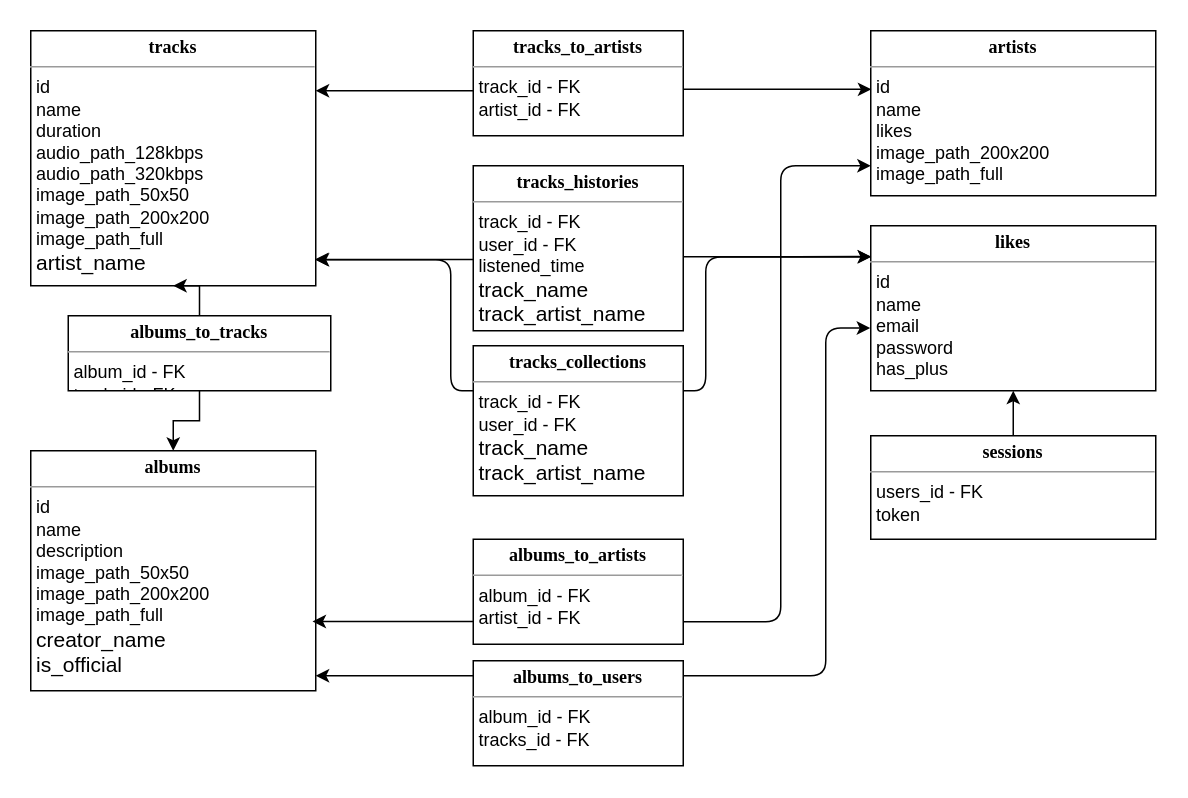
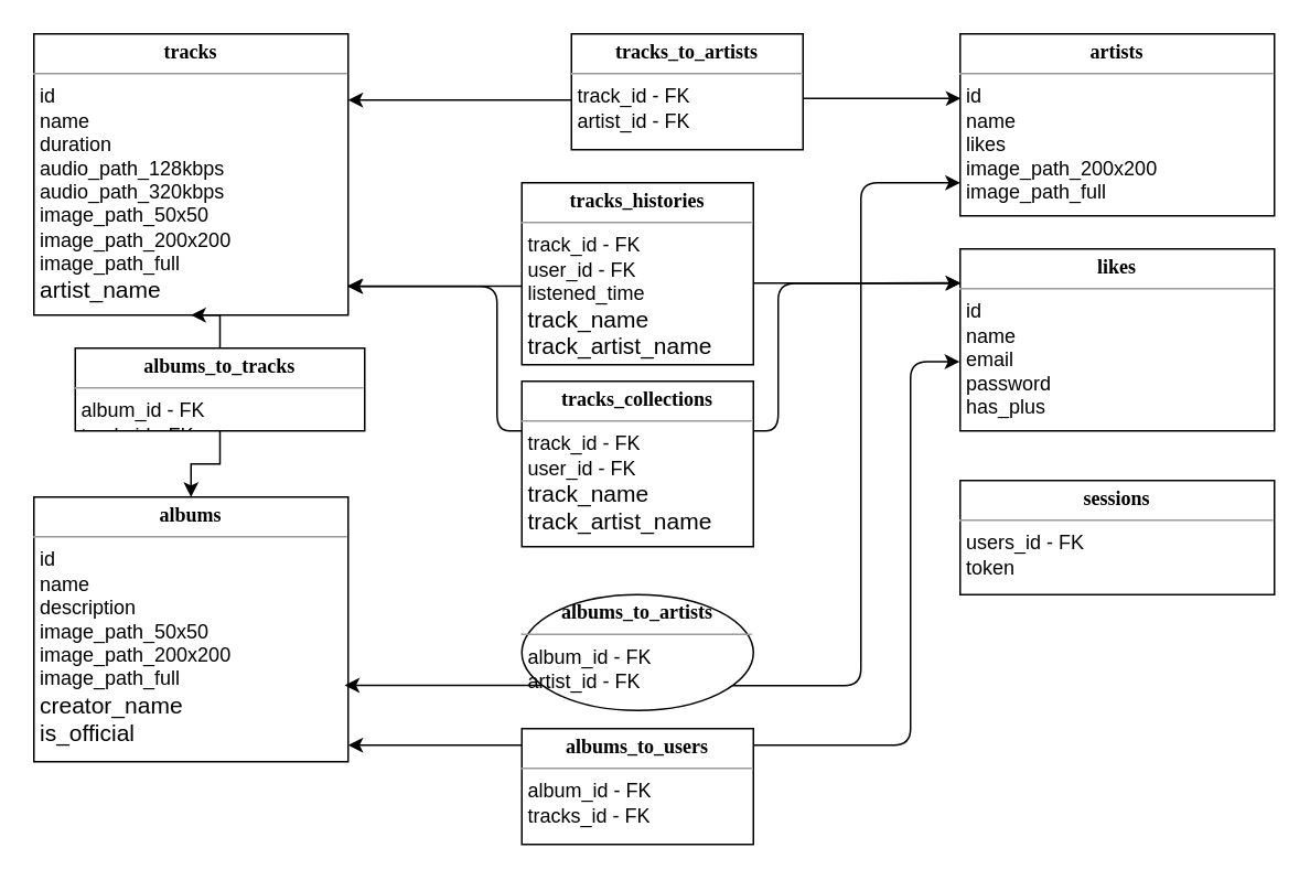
- <mxCell id="16" value="&lt;p style=&quot;margin: 0px ; margin-top: 4px ; text-align: center&quot;&gt;&lt;b&gt;&lt;font face=&quot;Verdana&quot;&gt;tracks_to_artists&lt;/font&gt;&lt;/b&gt;&lt;/p&gt;&lt;hr size=&quot;1&quot;&gt;&lt;p style=&quot;margin: 0px ; margin-left: 4px&quot;&gt;track_id - FK&lt;/p&gt;&lt;p style=&quot;margin: 0px ; margin-left: 4px&quot;&gt;artist_id - FK&lt;/p&gt;" style="verticalAlign=top;align=left;overflow=fill;fontSize=12;fontFamily=Helvetica;html=1;shadow=0;comic=0;labelBackgroundColor=none;strokeWidth=1;rounded=0;" parent="1" vertex="1"><mxGeometry x="315" y="20" width="140" height="70" as="geometry" /></mxCell>
+ <mxCell id="16" value="&lt;p style=&quot;margin: 0px ; margin-top: 4px ; text-align: center&quot;&gt;&lt;b&gt;&lt;font face=&quot;Verdana&quot;&gt;tracks_to_artists&lt;/font&gt;&lt;/b&gt;&lt;/p&gt;&lt;hr size=&quot;1&quot;&gt;&lt;p style=&quot;margin: 0px ; margin-left: 4px&quot;&gt;track_id - FK&lt;/p&gt;&lt;p style=&quot;margin: 0px ; margin-left: 4px&quot;&gt;artist_id - FK&lt;/p&gt;" style="verticalAlign=top;align=left;overflow=fill;fontSize=12;fontFamily=Helvetica;html=1;shadow=0;comic=0;labelBackgroundColor=none;strokeWidth=1;rounded=0;" parent="1" vertex="1"><mxGeometry x="345" y="20" width="140" height="70" as="geometry" /></mxCell>
- <mxCell id="5" value="" style="edgeStyle=orthogonalEdgeStyle;orthogonalLoop=1;jettySize=auto;html=1;fontSize=14;" parent="1" source="6" target="4" edge="1"><mxGeometry relative="1" as="geometry" /></mxCell>
- <mxCell id="19" value="&lt;p style=&quot;margin: 0px ; margin-top: 4px ; text-align: center&quot;&gt;&lt;b&gt;&lt;font face=&quot;Verdana&quot;&gt;albums_to_artists&lt;/font&gt;&lt;/b&gt;&lt;/p&gt;&lt;hr size=&quot;1&quot;&gt;&lt;p style=&quot;margin: 0px ; margin-left: 4px&quot;&gt;album_id - FK&lt;/p&gt;&lt;p style=&quot;margin: 0px ; margin-left: 4px&quot;&gt;artist_id - FK&lt;/p&gt;" style="verticalAlign=top;align=left;overflow=fill;fontSize=12;fontFamily=Helvetica;html=1;shadow=0;comic=0;labelBackgroundColor=none;strokeWidth=1;rounded=0;" parent="1" vertex="1"><mxGeometry x="315" y="359" width="140" height="70" as="geometry" /></mxCell>
+ <mxCell id="19" value="&lt;p style=&quot;margin: 0px ; margin-top: 4px ; text-align: center&quot;&gt;&lt;b&gt;&lt;font face=&quot;Verdana&quot;&gt;albums_to_artists&lt;/font&gt;&lt;/b&gt;&lt;/p&gt;&lt;hr size=&quot;1&quot;&gt;&lt;p style=&quot;margin: 0px ; margin-left: 4px&quot;&gt;album_id - FK&lt;/p&gt;&lt;p style=&quot;margin: 0px ; margin-left: 4px&quot;&gt;artist_id - FK&lt;/p&gt;" style="ellipse;verticalAlign=top;align=left;overflow=fill;fontSize=12;fontFamily=Helvetica;html=1;shadow=0;comic=0;labelBackgroundColor=none;strokeWidth=1;" parent="1" vertex="1"><mxGeometry x="315" y="359" width="140" height="70" as="geometry" /></mxCell>
